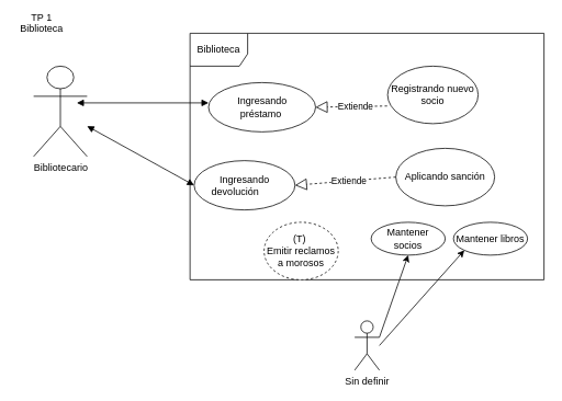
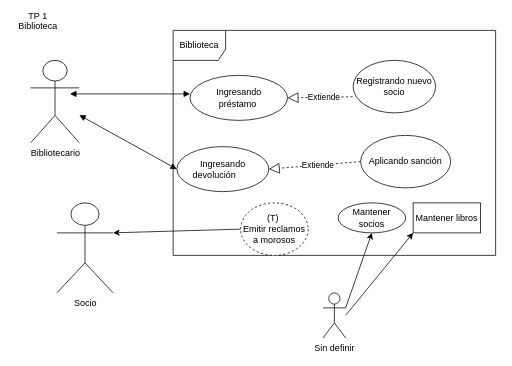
- <mxCell id="10" value="Mantener libros" style="ellipse;whiteSpace=wrap;html=1;" vertex="1" parent="6"><mxGeometry x="320" y="230" width="90" height="40" as="geometry" /></mxCell>
+ <mxCell id="10" value="Mantener libros" style="whiteSpace=wrap;html=1;rounded=0;" vertex="1" parent="6"><mxGeometry x="320" y="230" width="90" height="40" as="geometry" /></mxCell>
+ <mxCell id="15" value="" style="endArrow=classic;html=1;rounded=0;entryX=1;entryY=0.333;entryDx=0;entryDy=0;entryPerimeter=0;exitX=0;exitY=0.5;exitDx=0;exitDy=0;" parent="1" source="7" target="14" edge="1"><mxGeometry width="50" height="50" relative="1" as="geometry"><mxPoint x="260" y="300" as="sourcePoint" /><mxPoint x="310" y="250" as="targetPoint" /></mxGeometry></mxCell>
+ <mxCell id="14" value="Socio&lt;div&gt;&lt;br&gt;&lt;/div&gt;" style="shape=umlActor;verticalLabelPosition=bottom;verticalAlign=top;html=1;outlineConnect=0;" parent="1" vertex="1"><mxGeometry x="75" y="270" width="75" height="120" as="geometry" /></mxCell>
